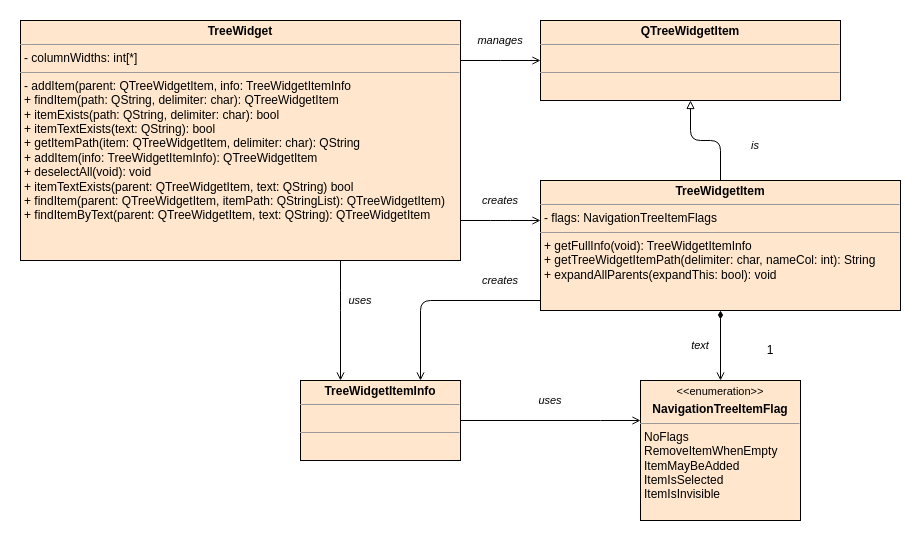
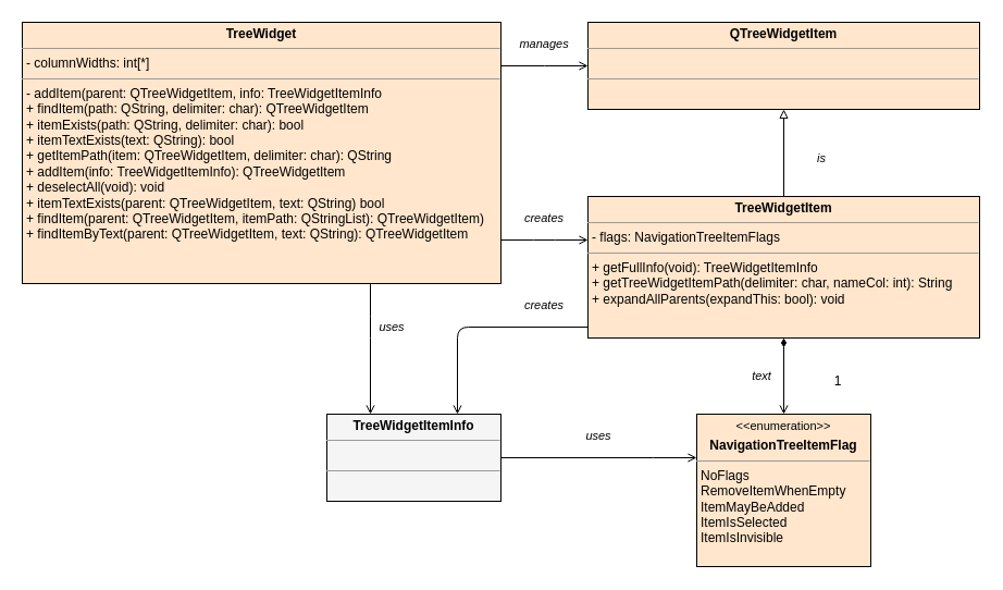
- <mxCell id="10" value="&lt;p style=&quot;margin:0px;margin-top:4px;text-align:center;&quot;&gt;&lt;b&gt;QTreeWidgetItem&lt;/b&gt;&lt;/p&gt;&lt;hr size=&quot;1&quot;&gt;&lt;p style=&quot;margin:0px;margin-left:4px;&quot;&gt;&lt;br&gt;&lt;/p&gt;&lt;hr size=&quot;1&quot;&gt;&lt;p style=&quot;margin:0px;margin-left:4px;&quot;&gt;&amp;nbsp;&lt;/p&gt;" style="verticalAlign=top;align=left;overflow=fill;fontSize=12;fontFamily=Helvetica;html=1;fillColor=#ffe6cc;strokeColor=#000000;" vertex="1" parent="1"><mxGeometry x="540" y="20" width="300" height="80" as="geometry" /></mxCell>
+ <mxCell id="10" value="&lt;p style=&quot;margin:0px;margin-top:4px;text-align:center;&quot;&gt;&lt;b&gt;QTreeWidgetItem&lt;/b&gt;&lt;/p&gt;&lt;hr size=&quot;1&quot;&gt;&lt;p style=&quot;margin:0px;margin-left:4px;&quot;&gt;&lt;br&gt;&lt;/p&gt;&lt;hr size=&quot;1&quot;&gt;&lt;p style=&quot;margin:0px;margin-left:4px;&quot;&gt;&amp;nbsp;&lt;/p&gt;" style="verticalAlign=top;align=left;overflow=fill;fontSize=12;fontFamily=Helvetica;html=1;fillColor=#ffe6cc;strokeColor=#000000;" vertex="1" parent="1"><mxGeometry x="540" y="20" width="360" height="80" as="geometry" /></mxCell>
- <mxCell id="14" value="&lt;p style=&quot;margin:0px;margin-top:4px;text-align:center;&quot;&gt;&lt;b&gt;TreeWidgetItemInfo&lt;/b&gt;&lt;/p&gt;&lt;hr size=&quot;1&quot;&gt;&lt;p style=&quot;margin:0px;margin-left:4px;&quot;&gt;&lt;br&gt;&lt;/p&gt;&lt;hr size=&quot;1&quot;&gt;&lt;p style=&quot;margin:0px;margin-left:4px;&quot;&gt;&amp;nbsp;&lt;/p&gt;" style="verticalAlign=top;align=left;overflow=fill;fontSize=12;fontFamily=Helvetica;html=1;fillColor=#ffe6cc;strokeColor=#000000;" vertex="1" parent="1"><mxGeometry x="300" y="380" width="160" height="80" as="geometry" /></mxCell>
+ <mxCell id="14" value="&lt;p style=&quot;margin:0px;margin-top:4px;text-align:center;&quot;&gt;&lt;b&gt;TreeWidgetItemInfo&lt;/b&gt;&lt;/p&gt;&lt;hr size=&quot;1&quot;&gt;&lt;p style=&quot;margin:0px;margin-left:4px;&quot;&gt;&lt;br&gt;&lt;/p&gt;&lt;hr size=&quot;1&quot;&gt;&lt;p style=&quot;margin:0px;margin-left:4px;&quot;&gt;&amp;nbsp;&lt;/p&gt;" style="verticalAlign=top;align=left;overflow=fill;fontSize=12;fontFamily=Helvetica;html=1;fillColor=#f5f5f5;strokeColor=#000000;" vertex="1" parent="1"><mxGeometry x="300" y="380" width="160" height="80" as="geometry" /></mxCell>
